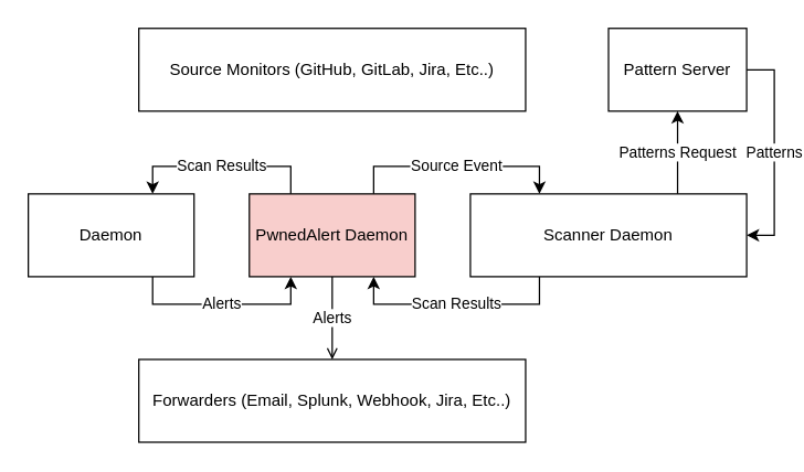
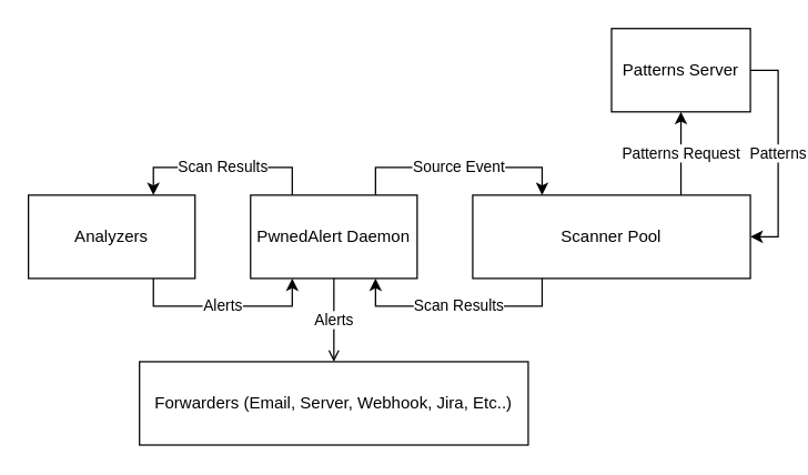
- <mxCell id="2" value="Source Monitors (GitHub, GitLab, Jira, Etc..)" style="rounded=0;whiteSpace=wrap;html=1;" parent="1" vertex="1"><mxGeometry x="100" y="20" width="280" height="60" as="geometry" /></mxCell>
- <mxCell id="8" value="Pattern Server" style="rounded=0;whiteSpace=wrap;html=1;" parent="1" vertex="1"><mxGeometry x="440" y="20" width="100" height="60" as="geometry" /></mxCell>
+ <mxCell id="8" value="Patterns Server" style="rounded=0;whiteSpace=wrap;html=1;" parent="1" vertex="1"><mxGeometry x="440" y="20" width="100" height="60" as="geometry" /></mxCell>
- <mxCell id="13" value="Daemon" style="rounded=0;whiteSpace=wrap;html=1;" parent="1" vertex="1"><mxGeometry x="20" y="140" width="120" height="60" as="geometry" /></mxCell>
+ <mxCell id="13" value="Analyzers" style="rounded=0;whiteSpace=wrap;html=1;" parent="1" vertex="1"><mxGeometry x="20" y="140" width="120" height="60" as="geometry" /></mxCell>
- <mxCell id="6" value="PwnedAlert Daemon" style="rounded=0;whiteSpace=wrap;html=1;fillColor=#f8cecc;" parent="1" vertex="1"><mxGeometry x="180" y="140" width="120" height="60" as="geometry" /></mxCell>
+ <mxCell id="6" value="PwnedAlert Daemon" style="rounded=0;whiteSpace=wrap;html=1;" parent="1" vertex="1"><mxGeometry x="180" y="140" width="120" height="60" as="geometry" /></mxCell>
- <mxCell id="11" value="Scanner Daemon" style="rounded=0;whiteSpace=wrap;html=1;" parent="1" vertex="1"><mxGeometry x="340" y="140" width="200" height="60" as="geometry" /></mxCell>
+ <mxCell id="11" value="Scanner Pool" style="rounded=0;whiteSpace=wrap;html=1;" parent="1" vertex="1"><mxGeometry x="340" y="140" width="200" height="60" as="geometry" /></mxCell>
- <mxCell id="14" value="Forwarders (Email, Splunk, Webhook, Jira, Etc..)" style="rounded=0;whiteSpace=wrap;html=1;" parent="1" vertex="1"><mxGeometry x="100" y="260" width="280" height="60" as="geometry" /></mxCell>
+ <mxCell id="14" value="Forwarders (Email, Server, Webhook, Jira, Etc..)" style="rounded=0;whiteSpace=wrap;html=1;" parent="1" vertex="1"><mxGeometry x="100" y="260" width="280" height="60" as="geometry" /></mxCell>
